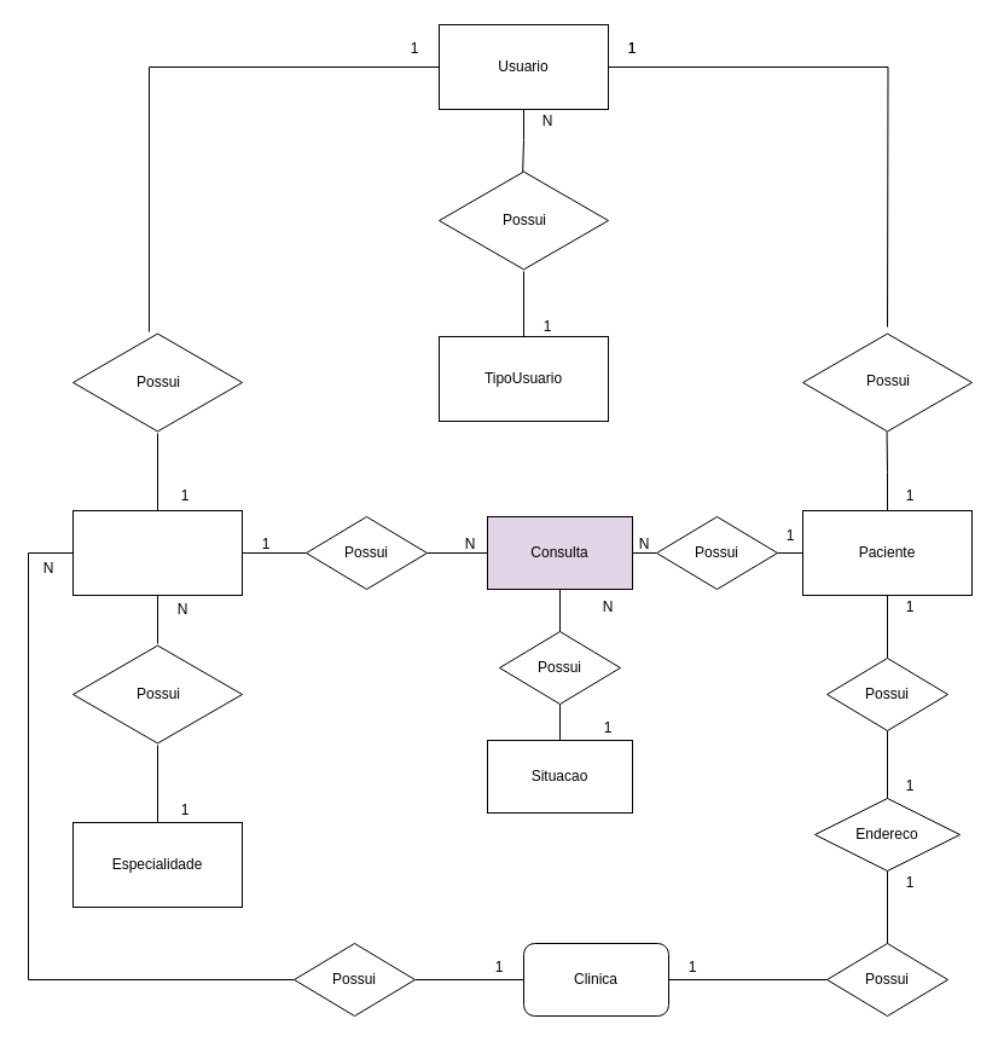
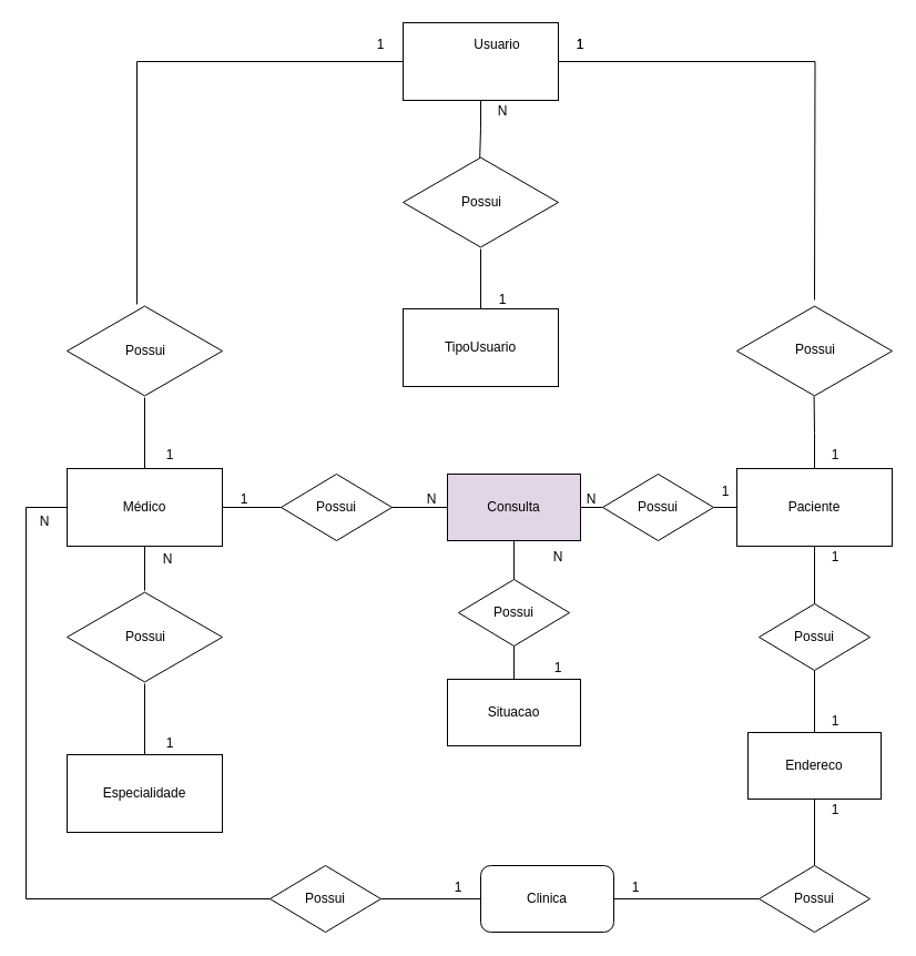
- <mxCell id="8" value="Usuario" style="text;html=1;strokeColor=none;fillColor=none;align=center;verticalAlign=middle;whiteSpace=wrap;rounded=0;" parent="1" vertex="1"><mxGeometry x="413" y="45" width="40" height="20" as="geometry" /></mxCell>
+ <mxCell id="8" value="Usuario" style="text;html=1;strokeColor=none;fillColor=none;align=center;verticalAlign=middle;whiteSpace=wrap;rounded=0;" parent="1" vertex="1"><mxGeometry x="428" y="30" width="40" height="20" as="geometry" /></mxCell>
+ <mxCell id="19" value="Médico" style="text;html=1;strokeColor=none;fillColor=none;align=center;verticalAlign=middle;whiteSpace=wrap;rounded=0;" parent="1" vertex="1"><mxGeometry x="110" y="447" width="40" height="20" as="geometry" /></mxCell>
- <mxCell id="40" value="Endereco" style="rhombus;whiteSpace=wrap;html=1;" vertex="1" parent="1"><mxGeometry x="674" y="660" width="120" height="60" as="geometry" /></mxCell>
+ <mxCell id="40" value="Endereco" style="rounded=0;whiteSpace=wrap;html=1;" vertex="1" parent="1"><mxGeometry x="674" y="660" width="120" height="60" as="geometry" /></mxCell>
